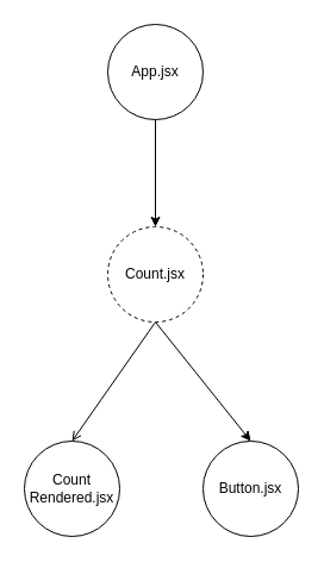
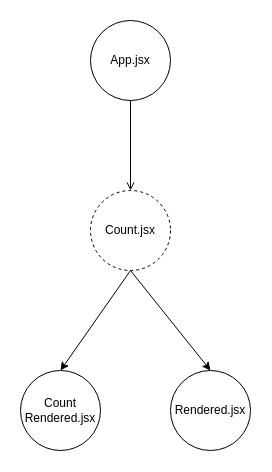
- <mxCell id="2" style="edgeStyle=none;html=1;exitX=0.5;exitY=1;exitDx=0;exitDy=0;entryX=0.5;entryY=0;entryDx=0;entryDy=0;" parent="1" source="3" target="6" edge="1"><mxGeometry relative="1" as="geometry" /></mxCell>
+ <mxCell id="2" style="edgeStyle=none;html=1;exitX=0.5;exitY=1;exitDx=0;exitDy=0;entryX=0.5;entryY=0;entryDx=0;entryDy=0;endArrow=open;" parent="1" source="3" target="6" edge="1"><mxGeometry relative="1" as="geometry" /></mxCell>
- <mxCell id="5" style="edgeStyle=none;html=1;exitX=0.5;exitY=1;exitDx=0;exitDy=0;entryX=0.5;entryY=0;entryDx=0;entryDy=0;endArrow=open;" edge="1" parent="1" source="6" target="8"><mxGeometry relative="1" as="geometry" /></mxCell>
+ <mxCell id="5" style="edgeStyle=none;html=1;exitX=0.5;exitY=1;exitDx=0;exitDy=0;entryX=0.5;entryY=0;entryDx=0;entryDy=0;" edge="1" parent="1" source="6" target="8"><mxGeometry relative="1" as="geometry" /></mxCell>
- <mxCell id="7" value="Button.jsx" style="ellipse;whiteSpace=wrap;html=1;aspect=fixed;" parent="1" vertex="1"><mxGeometry x="170" y="370" width="80" height="80" as="geometry" /></mxCell>
+ <mxCell id="7" value="Rendered.jsx" style="ellipse;whiteSpace=wrap;html=1;aspect=fixed;" parent="1" vertex="1"><mxGeometry x="170" y="370" width="80" height="80" as="geometry" /></mxCell>
